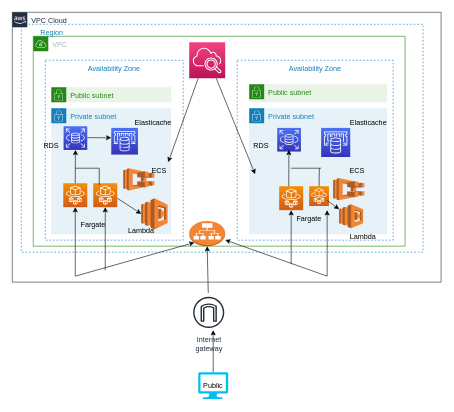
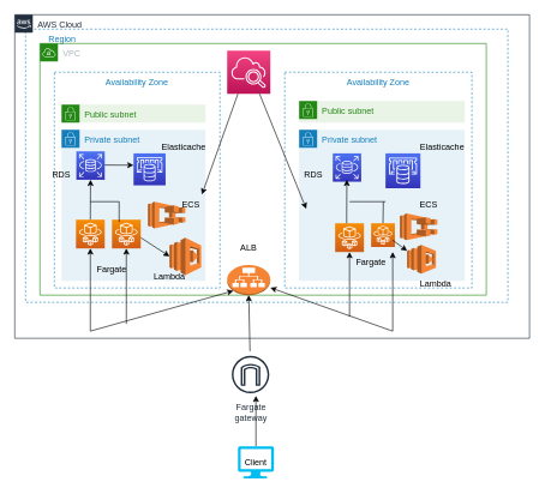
- <mxCell id="60" value="VPC Cloud" style="points=[[0,0],[0.25,0],[0.5,0],[0.75,0],[1,0],[1,0.25],[1,0.5],[1,0.75],[1,1],[0.75,1],[0.5,1],[0.25,1],[0,1],[0,0.75],[0,0.5],[0,0.25]];outlineConnect=0;gradientColor=none;html=1;whiteSpace=wrap;fontSize=12;fontStyle=0;container=1;pointerEvents=0;collapsible=0;recursiveResize=0;shape=mxgraph.aws4.group;grIcon=mxgraph.aws4.group_aws_cloud_alt;strokeColor=#232F3E;fillColor=none;verticalAlign=top;align=left;spacingLeft=30;fontColor=#232F3E;dashed=0;" vertex="1" parent="1"><mxGeometry x="20" width="715" height="450" as="geometry" y="20" /></mxCell>
+ <mxCell id="60" value="AWS Cloud" style="points=[[0,0],[0.25,0],[0.5,0],[0.75,0],[1,0],[1,0.25],[1,0.5],[1,0.75],[1,1],[0.75,1],[0.5,1],[0.25,1],[0,1],[0,0.75],[0,0.5],[0,0.25]];outlineConnect=0;gradientColor=none;html=1;whiteSpace=wrap;fontSize=12;fontStyle=0;container=1;pointerEvents=0;collapsible=0;recursiveResize=0;shape=mxgraph.aws4.group;grIcon=mxgraph.aws4.group_aws_cloud_alt;strokeColor=#232F3E;fillColor=none;verticalAlign=top;align=left;spacingLeft=30;fontColor=#232F3E;dashed=0;" vertex="1" parent="1"><mxGeometry x="20" width="715" height="450" as="geometry" y="20" /></mxCell>
+ <mxCell id="23" value="ALB&lt;br&gt;" style="text;html=1;strokeColor=none;fillColor=none;align=center;verticalAlign=middle;whiteSpace=wrap;rounded=0;" parent="3" vertex="1"><mxGeometry x="260" y="270" width="60" height="30" as="geometry" /></mxCell>
- <mxCell id="58" value="Internet&#10;gateway" style="sketch=0;outlineConnect=0;fontColor=#232F3E;gradientColor=none;strokeColor=#232F3E;fillColor=#ffffff;dashed=0;verticalLabelPosition=bottom;verticalAlign=top;align=center;html=1;fontSize=12;fontStyle=0;aspect=fixed;shape=mxgraph.aws4.resourceIcon;resIcon=mxgraph.aws4.internet_gateway;" vertex="1" parent="1"><mxGeometry x="315" y="488" width="65" height="65" as="geometry" /></mxCell>
+ <mxCell id="58" value="Fargate&#10;gateway" style="sketch=0;outlineConnect=0;fontColor=#232F3E;gradientColor=none;strokeColor=#232F3E;fillColor=#ffffff;dashed=0;verticalLabelPosition=bottom;verticalAlign=top;align=center;html=1;fontSize=12;fontStyle=0;aspect=fixed;shape=mxgraph.aws4.resourceIcon;resIcon=mxgraph.aws4.internet_gateway;" vertex="1" parent="1"><mxGeometry x="315" y="488" width="65" height="65" as="geometry" /></mxCell>
- <mxCell id="50" value="&lt;br&gt;Public" style="text;html=1;strokeColor=none;fillColor=none;align=center;verticalAlign=middle;whiteSpace=wrap;rounded=0;" parent="1" vertex="1"><mxGeometry x="325" y="620" width="60" height="30" as="geometry" /></mxCell>
+ <mxCell id="50" value="&lt;br&gt;Client" style="text;html=1;strokeColor=none;fillColor=none;align=center;verticalAlign=middle;whiteSpace=wrap;rounded=0;" parent="1" vertex="1"><mxGeometry x="325" y="620" width="60" height="30" as="geometry" /></mxCell>
